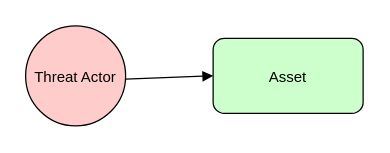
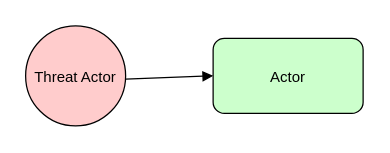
- <mxCell id="3" value="Asset" style="rounded=1;fillColor=#ccffcc;" vertex="1" parent="1"><mxGeometry x="170" y="30" width="120" height="60" as="geometry" /></mxCell>
+ <mxCell id="3" value="Actor" style="rounded=1;fillColor=#ccffcc;" vertex="1" parent="1"><mxGeometry x="170" y="30" width="120" height="60" as="geometry" /></mxCell>
